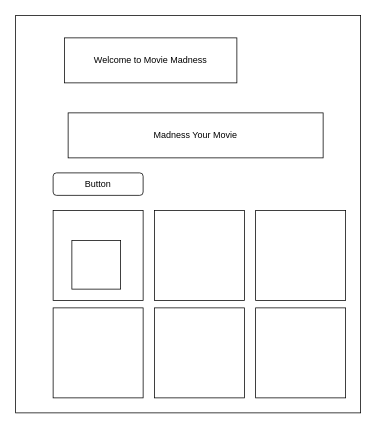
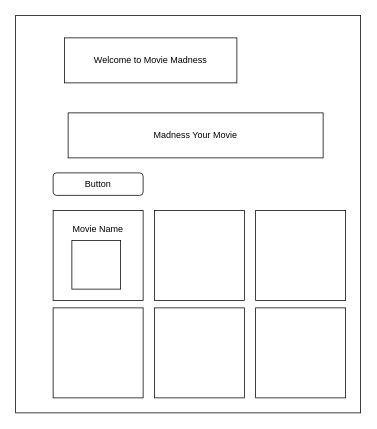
+ <mxCell id="12" value="Movie Name" style="text;html=1;strokeColor=none;fillColor=none;align=center;verticalAlign=middle;whiteSpace=wrap;rounded=0;" vertex="1" parent="1"><mxGeometry x="95" y="290" width="70" height="30" as="geometry" /></mxCell>
